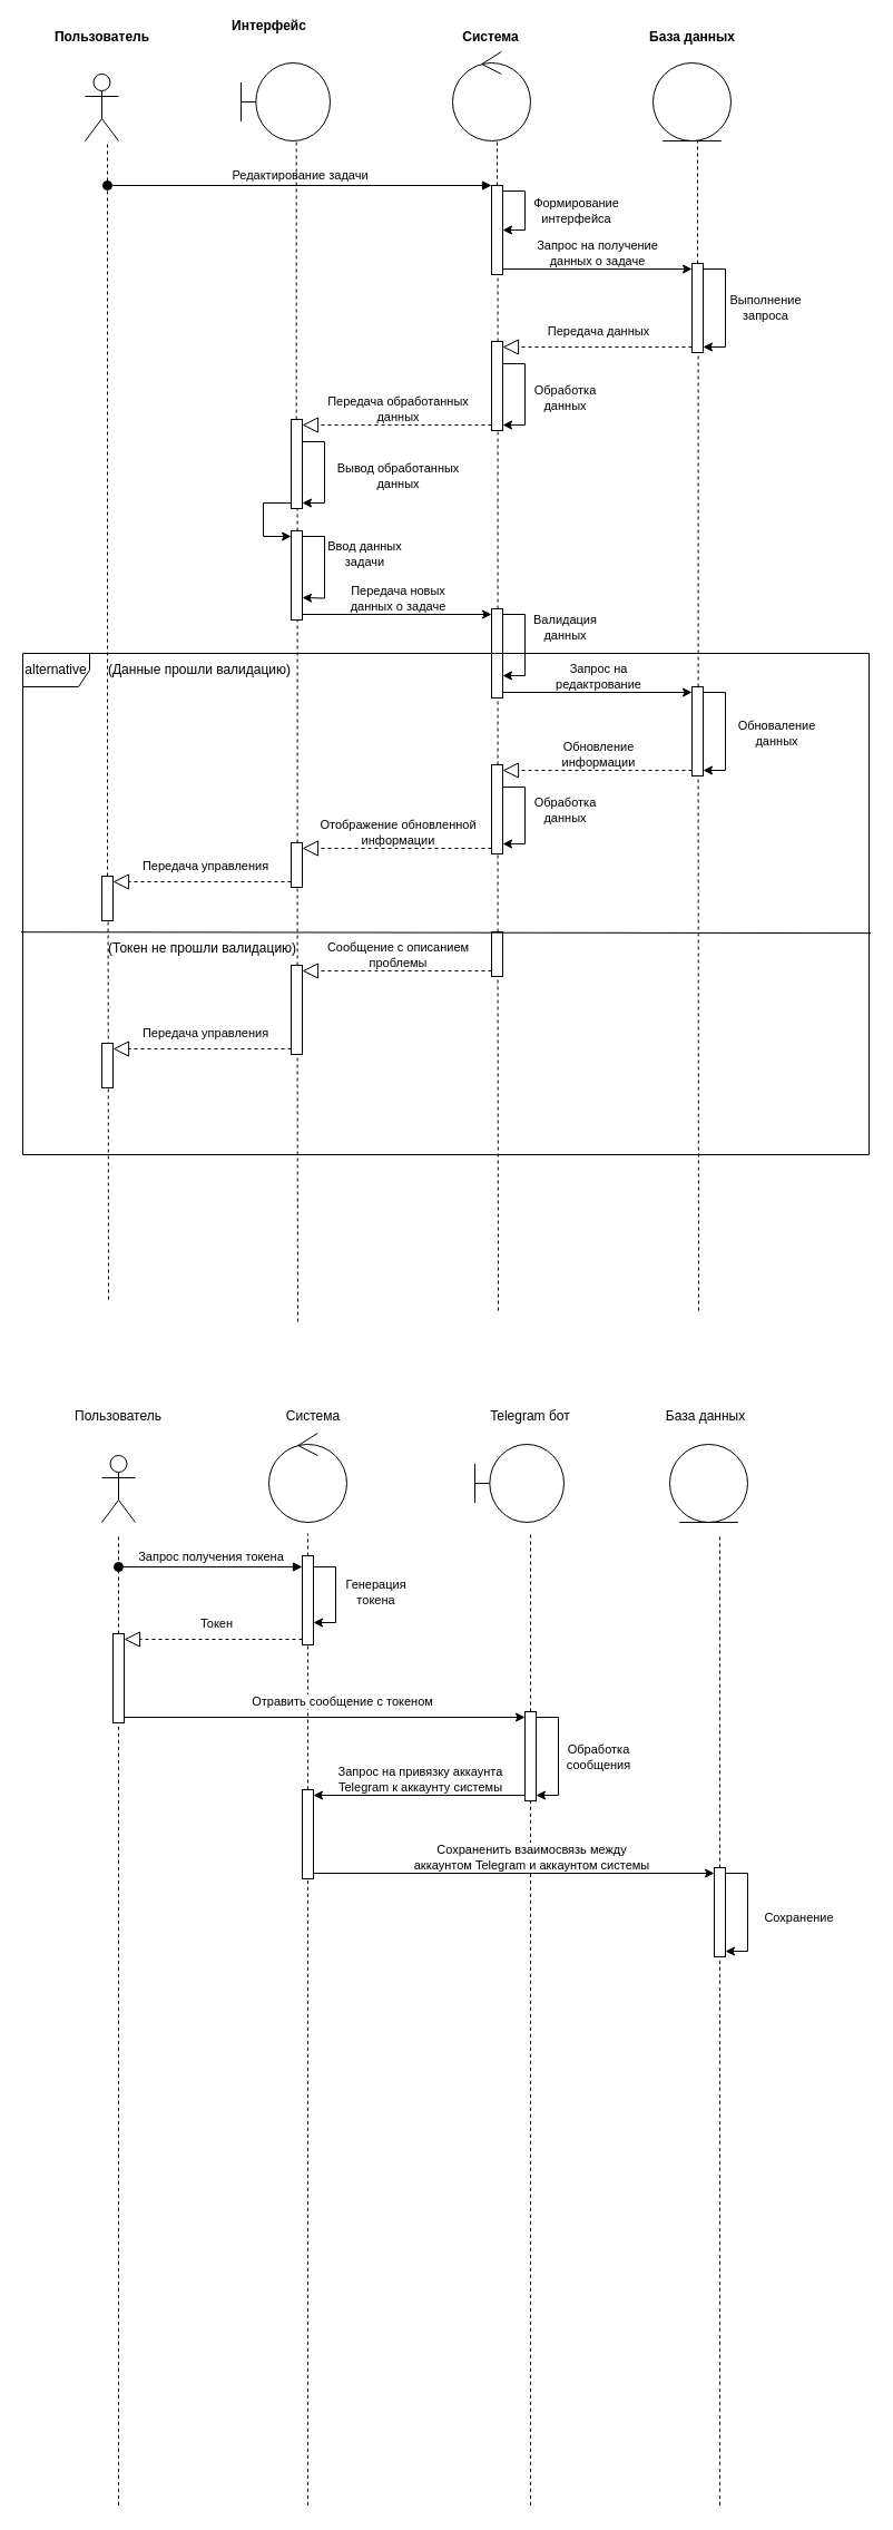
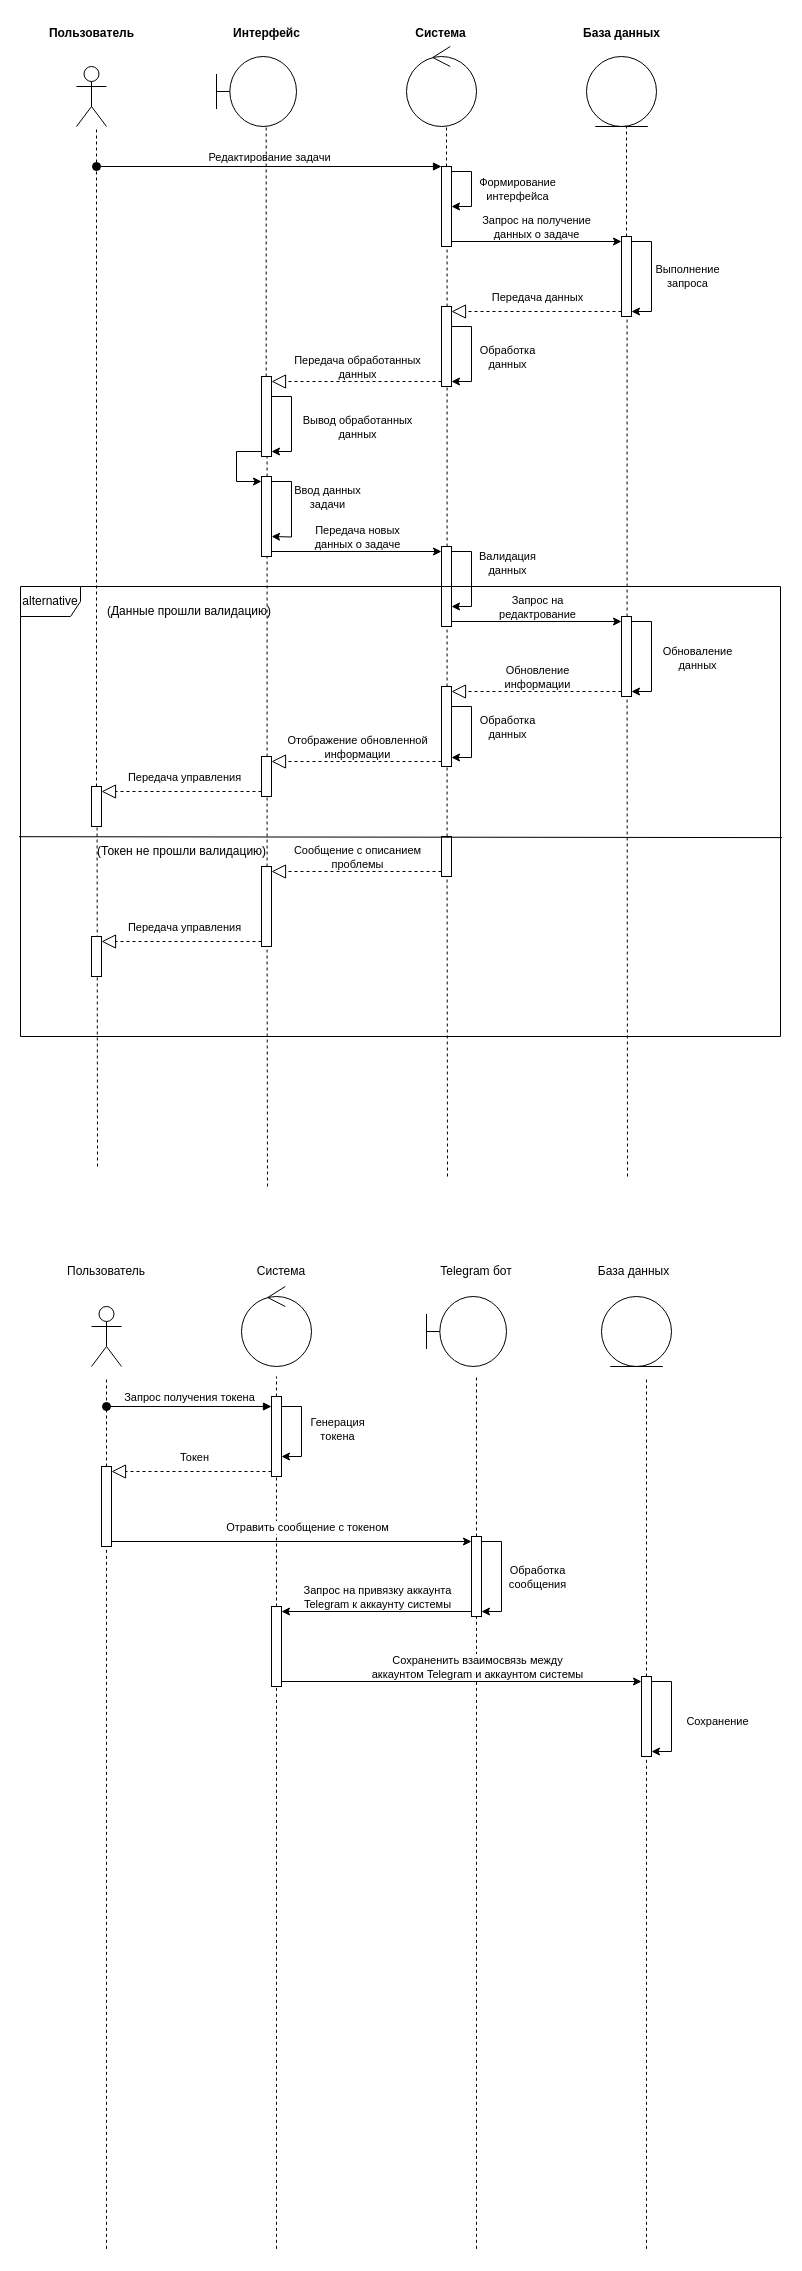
- <mxCell id="6" value="Интерфейс" style="text;align=center;fontStyle=1;verticalAlign=middle;spacingLeft=3;spacingRight=3;strokeColor=none;rotatable=0;points=[[0,0.5],[1,0.5]];portConstraint=eastwest;html=1;" vertex="1" parent="1"><mxGeometry x="201" y="10" width="80" height="26" as="geometry" /></mxCell>
+ <mxCell id="6" value="Интерфейс" style="text;align=center;fontStyle=1;verticalAlign=middle;spacingLeft=3;spacingRight=3;strokeColor=none;rotatable=0;points=[[0,0.5],[1,0.5]];portConstraint=eastwest;html=1;" vertex="1" parent="1"><mxGeometry x="226" y="20" width="80" height="26" as="geometry" /></mxCell>
- <mxCell id="116" value="(Данные прошли валидацию)" style="text;strokeColor=none;fillColor=none;align=left;verticalAlign=middle;spacingLeft=4;spacingRight=4;overflow=hidden;points=[[0,0.5],[1,0.5]];portConstraint=eastwest;rotatable=0;whiteSpace=wrap;html=1;" vertex="1" parent="1"><mxGeometry x="91" y="586" width="180" height="30" as="geometry" /></mxCell>
+ <mxCell id="116" value="(Данные прошли валидацию)" style="text;strokeColor=none;fillColor=none;align=left;verticalAlign=middle;spacingLeft=4;spacingRight=4;overflow=hidden;points=[[0,0.5],[1,0.5]];portConstraint=eastwest;rotatable=0;whiteSpace=wrap;html=1;" vertex="1" parent="1"><mxGeometry x="101" y="596" width="180" height="30" as="geometry" /></mxCell>
